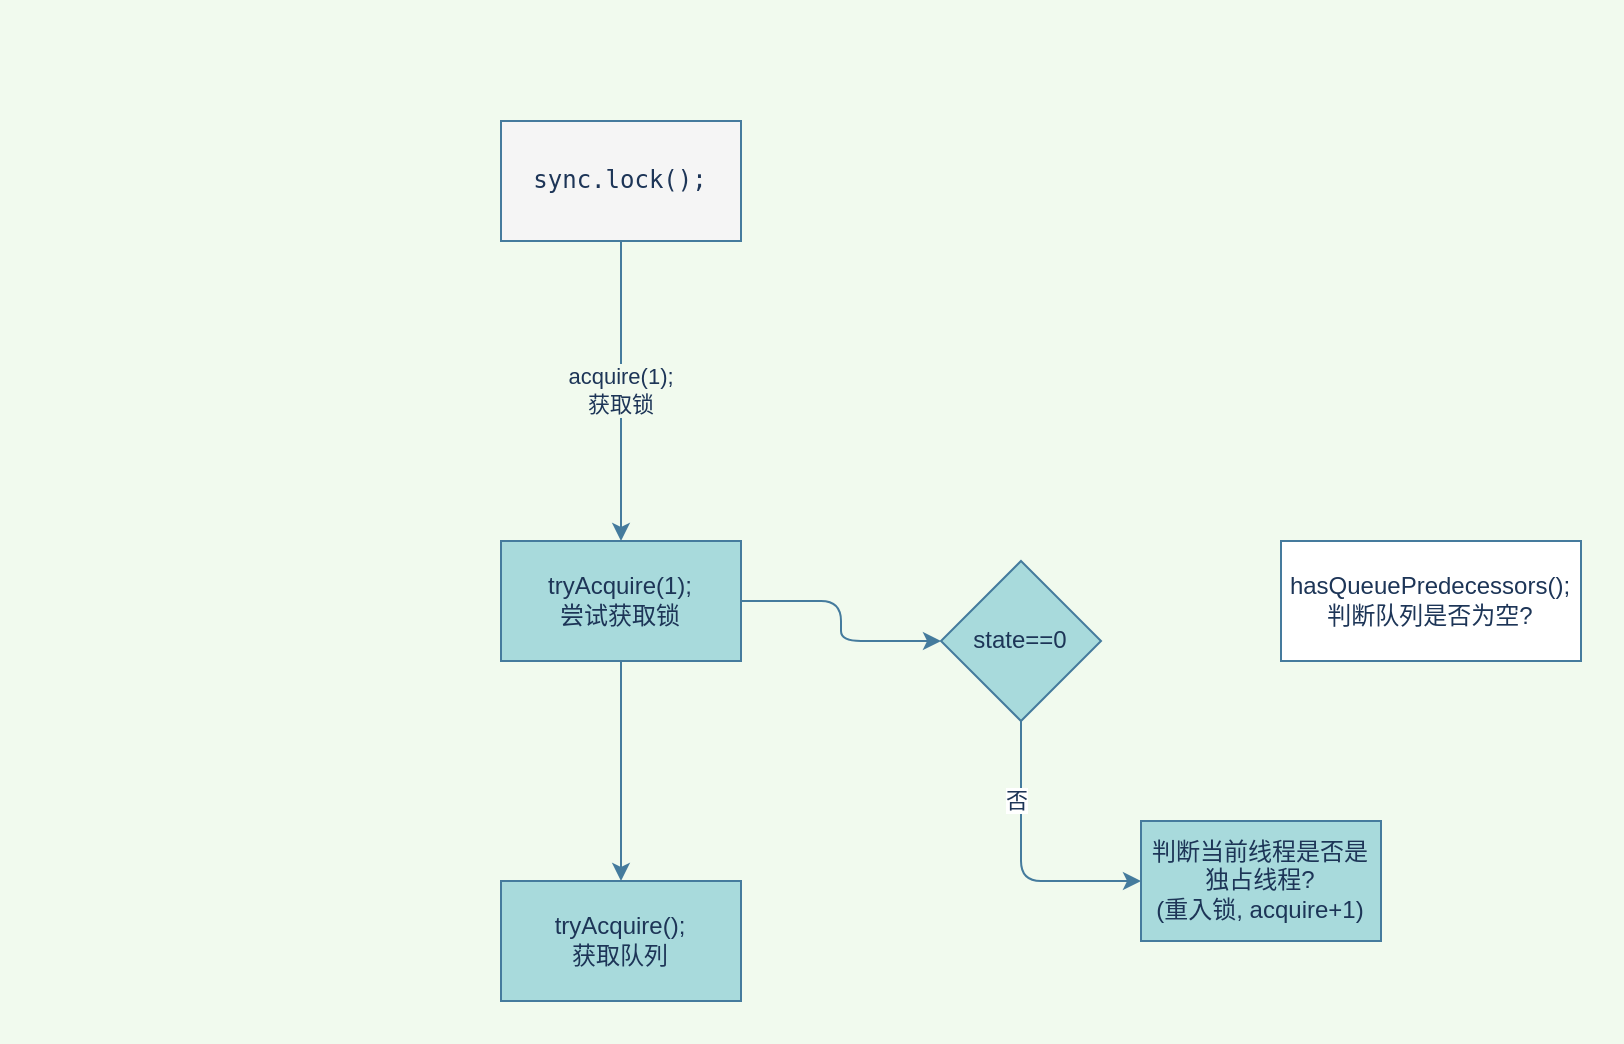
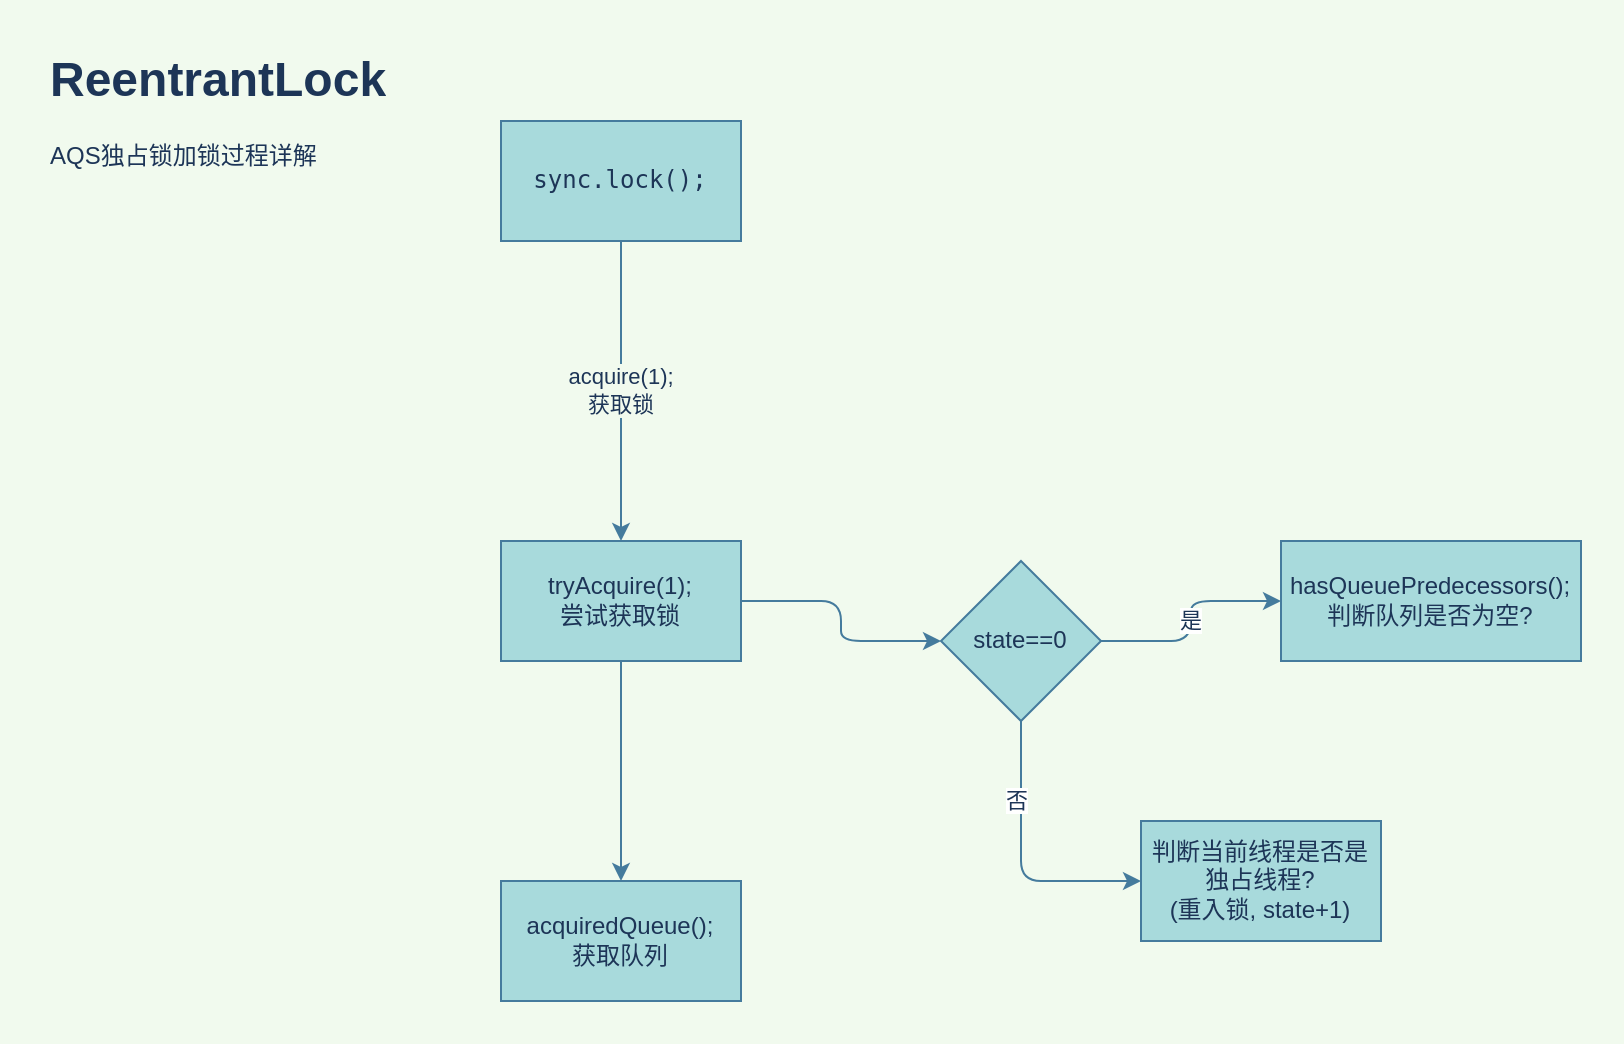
+ <mxCell id="6" value="&lt;h1&gt;ReentrantLock&lt;/h1&gt;&lt;div&gt;AQS独占锁加锁过程详解&lt;/div&gt;" style="text;html=1;strokeColor=none;fillColor=none;spacing=5;spacingTop=-20;whiteSpace=wrap;overflow=hidden;fontColor=#1D3557;" vertex="1" parent="1"><mxGeometry x="20" y="20" width="190" height="120" as="geometry" /></mxCell>
- <mxCell id="5" value="&lt;pre&gt;sync.lock();&lt;/pre&gt;" style="whiteSpace=wrap;html=1;fillColor=#f5f5f5;strokeColor=#457B9D;fontColor=#1D3557;" vertex="1" parent="1"><mxGeometry x="250" y="60" width="120" height="60" as="geometry" /></mxCell>
+ <mxCell id="5" value="&lt;pre&gt;sync.lock();&lt;/pre&gt;" style="whiteSpace=wrap;html=1;fillColor=#A8DADC;strokeColor=#457B9D;fontColor=#1D3557;" vertex="1" parent="1"><mxGeometry x="250" y="60" width="120" height="60" as="geometry" /></mxCell>
- <mxCell id="15" value="hasQueuePredecessors();&lt;br&gt;判断队列是否为空?" style="whiteSpace=wrap;html=1;fontColor=#1D3557;strokeColor=#457B9D;fillColor=#ffffff;" vertex="1" parent="1"><mxGeometry x="640" y="270" width="150" height="60" as="geometry" /></mxCell>
+ <mxCell id="15" value="hasQueuePredecessors();&lt;br&gt;判断队列是否为空?" style="whiteSpace=wrap;html=1;fontColor=#1D3557;strokeColor=#457B9D;fillColor=#A8DADC;" vertex="1" parent="1"><mxGeometry x="640" y="270" width="150" height="60" as="geometry" /></mxCell>
+ <mxCell id="11" value="是" style="edgeStyle=orthogonalEdgeStyle;rounded=1;orthogonalLoop=1;jettySize=auto;html=1;fontColor=#1D3557;strokeColor=#457B9D;fillColor=#A8DADC;" edge="1" parent="1" source="14" target="15"><mxGeometry relative="1" as="geometry" /></mxCell>
- <mxCell id="16" value="判断当前线程是否是独占线程?&lt;br&gt;(重入锁, acquire+1)" style="whiteSpace=wrap;html=1;fontColor=#1D3557;strokeColor=#457B9D;fillColor=#A8DADC;direction=east;" vertex="1" parent="1"><mxGeometry x="570" y="410" width="120" height="60" as="geometry" /></mxCell>
+ <mxCell id="16" value="判断当前线程是否是独占线程?&lt;br&gt;(重入锁, state+1)" style="whiteSpace=wrap;html=1;fontColor=#1D3557;strokeColor=#457B9D;fillColor=#A8DADC;direction=east;" vertex="1" parent="1"><mxGeometry x="570" y="410" width="120" height="60" as="geometry" /></mxCell>
- <mxCell id="10" value="tryAcquire();&lt;br&gt;获取队列" style="whiteSpace=wrap;html=1;fillColor=#A8DADC;strokeColor=#457B9D;fontColor=#1D3557;" vertex="1" parent="1"><mxGeometry x="250" y="440" width="120" height="60" as="geometry" /></mxCell>
+ <mxCell id="10" value="acquiredQueue();&lt;br&gt;获取队列" style="whiteSpace=wrap;html=1;fillColor=#A8DADC;strokeColor=#457B9D;fontColor=#1D3557;" vertex="1" parent="1"><mxGeometry x="250" y="440" width="120" height="60" as="geometry" /></mxCell>
